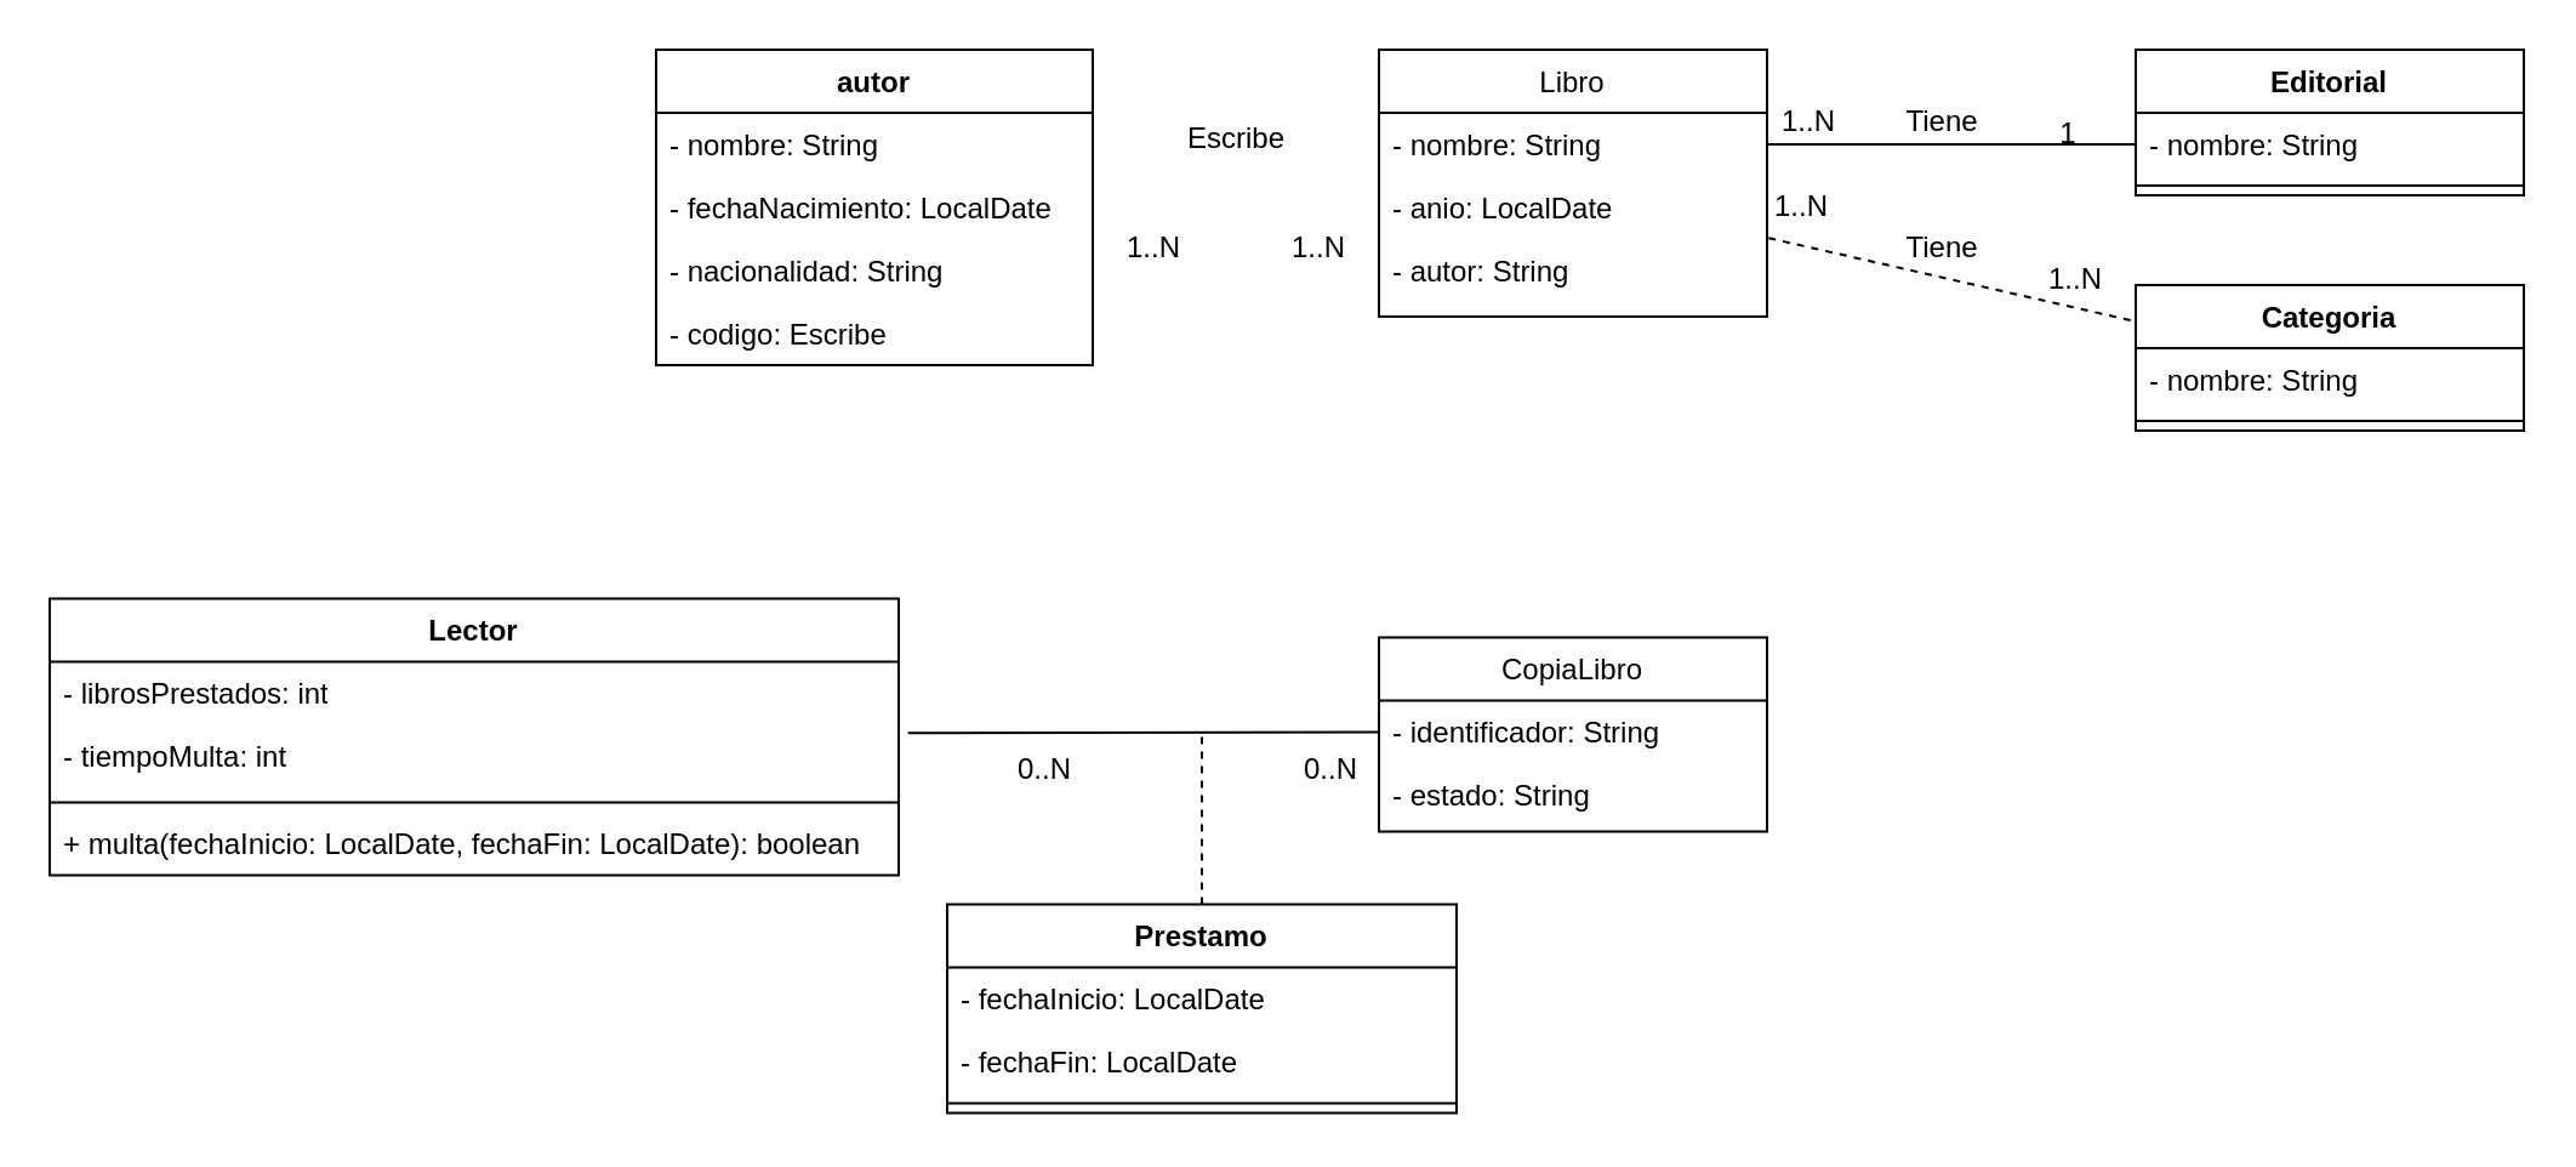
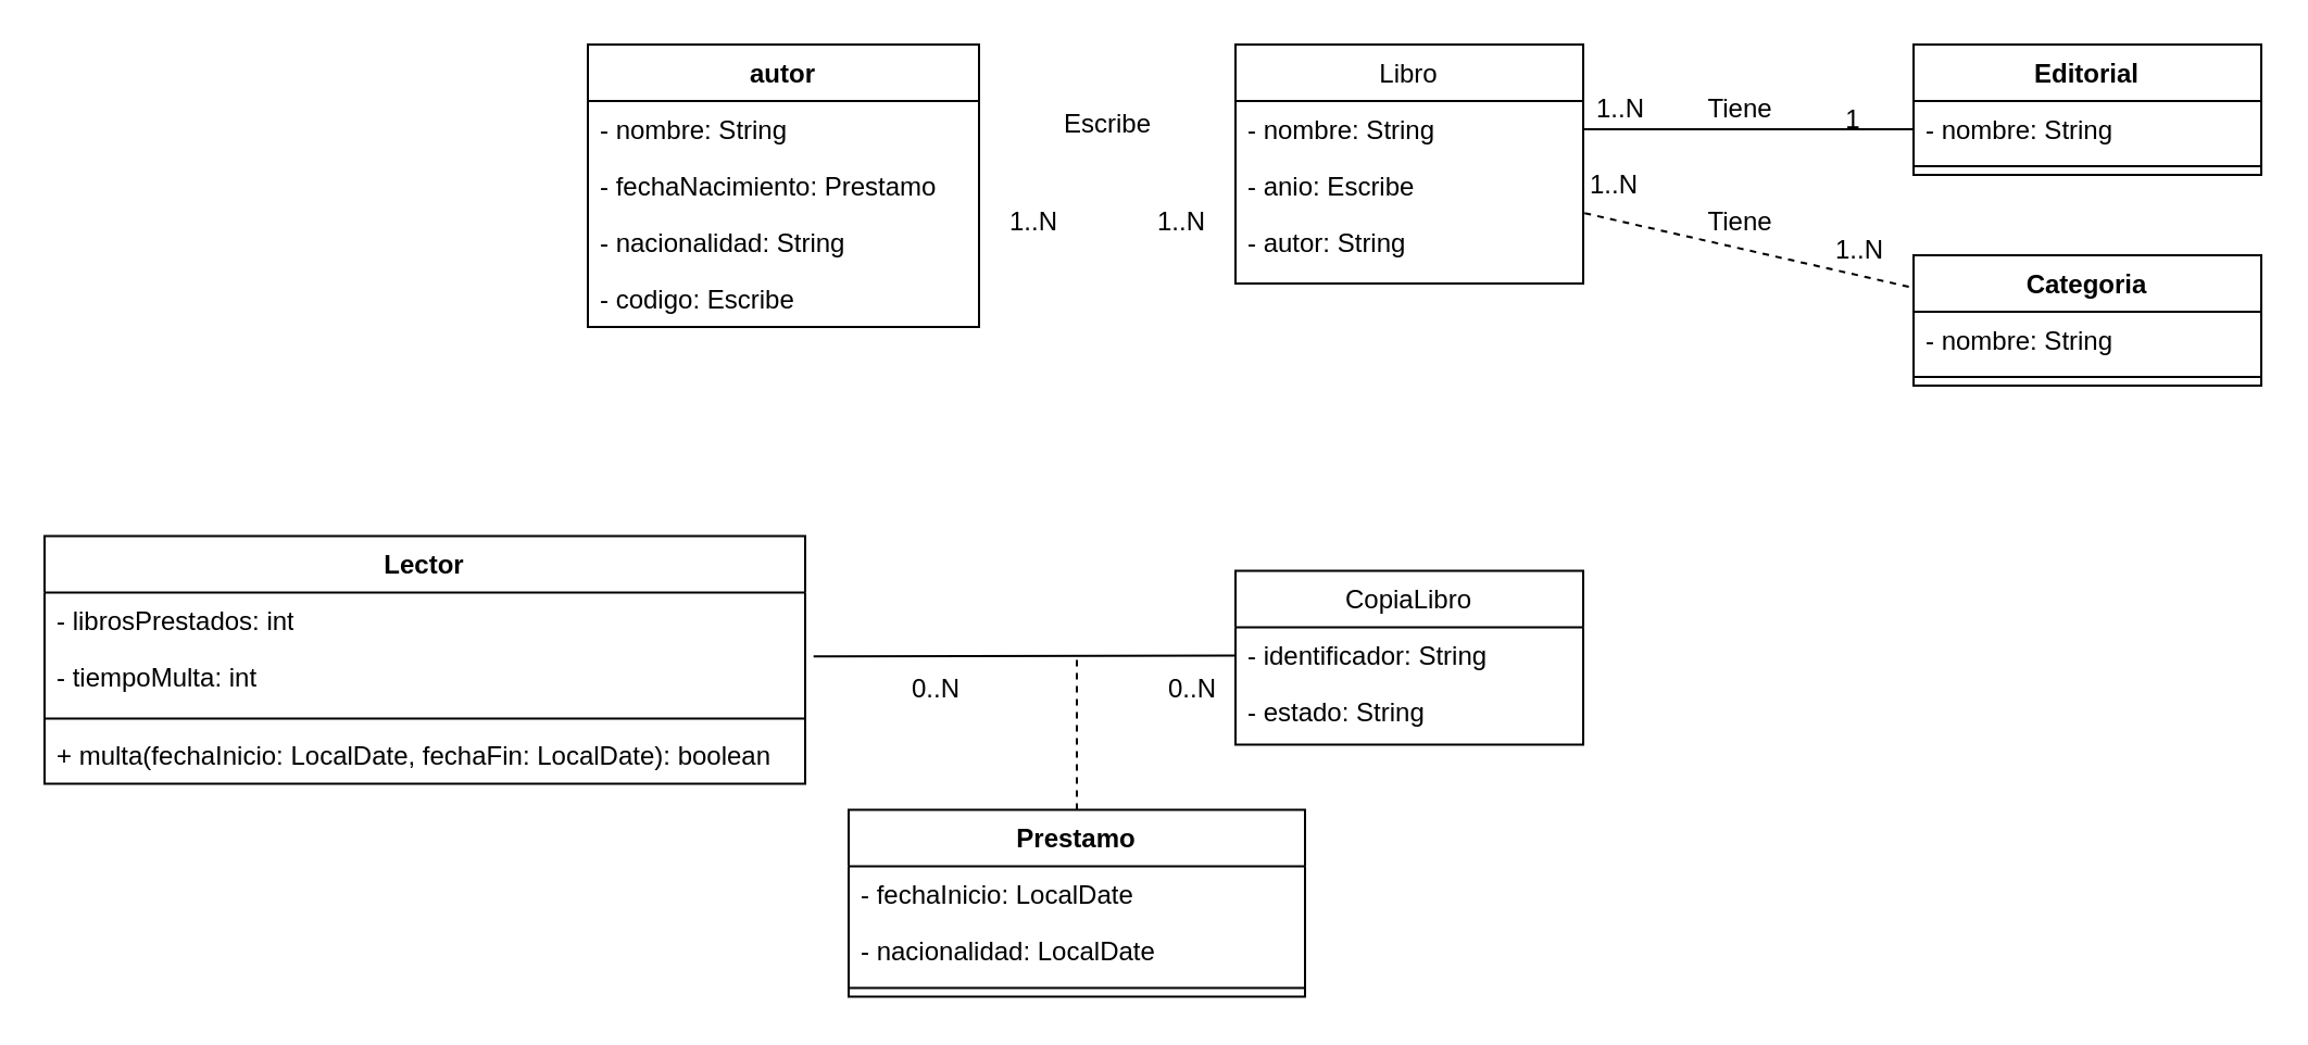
- <mxCell id="4" value="- anio: LocalDate " style="text;align=left;verticalAlign=top;spacingLeft=4;spacingRight=4;overflow=hidden;rotatable=0;points=[[0,0.5],[1,0.5]];portConstraint=eastwest;" parent="2" vertex="1"><mxGeometry y="52" width="160" height="26" as="geometry" /></mxCell>
+ <mxCell id="4" value="- anio: Escribe " style="text;align=left;verticalAlign=top;spacingLeft=4;spacingRight=4;overflow=hidden;rotatable=0;points=[[0,0.5],[1,0.5]];portConstraint=eastwest;" parent="2" vertex="1"><mxGeometry y="52" width="160" height="26" as="geometry" /></mxCell>
- <mxCell id="8" value="- fechaNacimiento: LocalDate" style="text;strokeColor=none;fillColor=none;align=left;verticalAlign=top;spacingLeft=4;spacingRight=4;overflow=hidden;rotatable=0;points=[[0,0.5],[1,0.5]];portConstraint=eastwest;whiteSpace=wrap;html=1;" parent="6" vertex="1"><mxGeometry y="52" width="180" height="26" as="geometry" /></mxCell>
+ <mxCell id="8" value="- fechaNacimiento: Prestamo" style="text;strokeColor=none;fillColor=none;align=left;verticalAlign=top;spacingLeft=4;spacingRight=4;overflow=hidden;rotatable=0;points=[[0,0.5],[1,0.5]];portConstraint=eastwest;whiteSpace=wrap;html=1;" parent="6" vertex="1"><mxGeometry y="52" width="180" height="26" as="geometry" /></mxCell>
- <mxCell id="24" value="- fechaFin: LocalDate" style="text;strokeColor=none;fillColor=none;align=left;verticalAlign=top;spacingLeft=4;spacingRight=4;overflow=hidden;rotatable=0;points=[[0,0.5],[1,0.5]];portConstraint=eastwest;whiteSpace=wrap;html=1;" vertex="1" parent="22"><mxGeometry y="52" width="210" height="26" as="geometry" /></mxCell>
+ <mxCell id="24" value="- nacionalidad: LocalDate" style="text;strokeColor=none;fillColor=none;align=left;verticalAlign=top;spacingLeft=4;spacingRight=4;overflow=hidden;rotatable=0;points=[[0,0.5],[1,0.5]];portConstraint=eastwest;whiteSpace=wrap;html=1;" vertex="1" parent="22"><mxGeometry y="52" width="210" height="26" as="geometry" /></mxCell>
